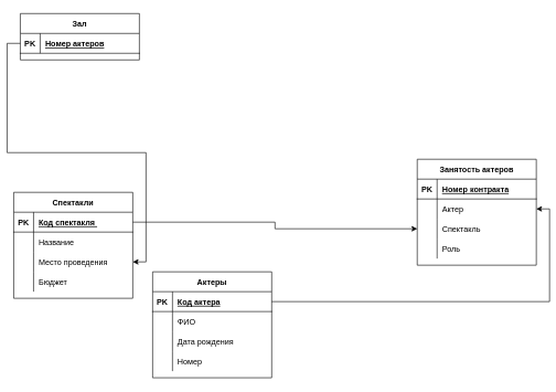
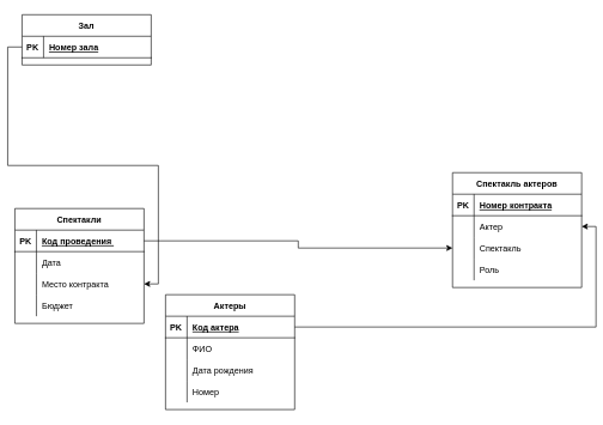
- <mxCell id="44" value="Номер актеров" style="shape=partialRectangle;connectable=0;fillColor=none;top=0;left=0;bottom=0;right=0;align=left;spacingLeft=6;fontStyle=5;overflow=hidden;" vertex="1" parent="42"><mxGeometry x="30" width="150" height="30" as="geometry"><mxRectangle width="150" height="30" as="alternateBounds" /></mxGeometry></mxCell>
+ <mxCell id="44" value="Номер зала" style="shape=partialRectangle;connectable=0;fillColor=none;top=0;left=0;bottom=0;right=0;align=left;spacingLeft=6;fontStyle=5;overflow=hidden;" vertex="1" parent="42"><mxGeometry x="30" width="150" height="30" as="geometry"><mxRectangle width="150" height="30" as="alternateBounds" /></mxGeometry></mxCell>
- <mxCell id="15" value="Занятость актеров" style="shape=table;startSize=30;container=1;collapsible=1;childLayout=tableLayout;fixedRows=1;rowLines=0;fontStyle=1;align=center;resizeLast=1;" vertex="1" parent="1"><mxGeometry x="630" y="240" width="180" height="160" as="geometry" /></mxCell>
+ <mxCell id="15" value="Спектакль актеров" style="shape=table;startSize=30;container=1;collapsible=1;childLayout=tableLayout;fixedRows=1;rowLines=0;fontStyle=1;align=center;resizeLast=1;" vertex="1" parent="1"><mxGeometry x="630" y="240" width="180" height="160" as="geometry" /></mxCell>
- <mxCell id="31" value="Код спектакля " style="shape=partialRectangle;connectable=0;fillColor=none;top=0;left=0;bottom=0;right=0;align=left;spacingLeft=6;fontStyle=5;overflow=hidden;" vertex="1" parent="29"><mxGeometry x="30" width="150" height="30" as="geometry"><mxRectangle width="150" height="30" as="alternateBounds" /></mxGeometry></mxCell>
+ <mxCell id="31" value="Код проведения " style="shape=partialRectangle;connectable=0;fillColor=none;top=0;left=0;bottom=0;right=0;align=left;spacingLeft=6;fontStyle=5;overflow=hidden;" vertex="1" parent="29"><mxGeometry x="30" width="150" height="30" as="geometry"><mxRectangle width="150" height="30" as="alternateBounds" /></mxGeometry></mxCell>
- <mxCell id="34" value="Название" style="shape=partialRectangle;connectable=0;fillColor=none;top=0;left=0;bottom=0;right=0;align=left;spacingLeft=6;overflow=hidden;" vertex="1" parent="32"><mxGeometry x="30" width="150" height="30" as="geometry"><mxRectangle width="150" height="30" as="alternateBounds" /></mxGeometry></mxCell>
+ <mxCell id="34" value="Дата" style="shape=partialRectangle;connectable=0;fillColor=none;top=0;left=0;bottom=0;right=0;align=left;spacingLeft=6;overflow=hidden;" vertex="1" parent="32"><mxGeometry x="30" width="150" height="30" as="geometry"><mxRectangle width="150" height="30" as="alternateBounds" /></mxGeometry></mxCell>
- <mxCell id="37" value="Место проведения" style="shape=partialRectangle;connectable=0;fillColor=none;top=0;left=0;bottom=0;right=0;align=left;spacingLeft=6;overflow=hidden;" vertex="1" parent="35"><mxGeometry x="30" width="150" height="30" as="geometry"><mxRectangle width="150" height="30" as="alternateBounds" /></mxGeometry></mxCell>
+ <mxCell id="37" value="Место контракта" style="shape=partialRectangle;connectable=0;fillColor=none;top=0;left=0;bottom=0;right=0;align=left;spacingLeft=6;overflow=hidden;" vertex="1" parent="35"><mxGeometry x="30" width="150" height="30" as="geometry"><mxRectangle width="150" height="30" as="alternateBounds" /></mxGeometry></mxCell>
